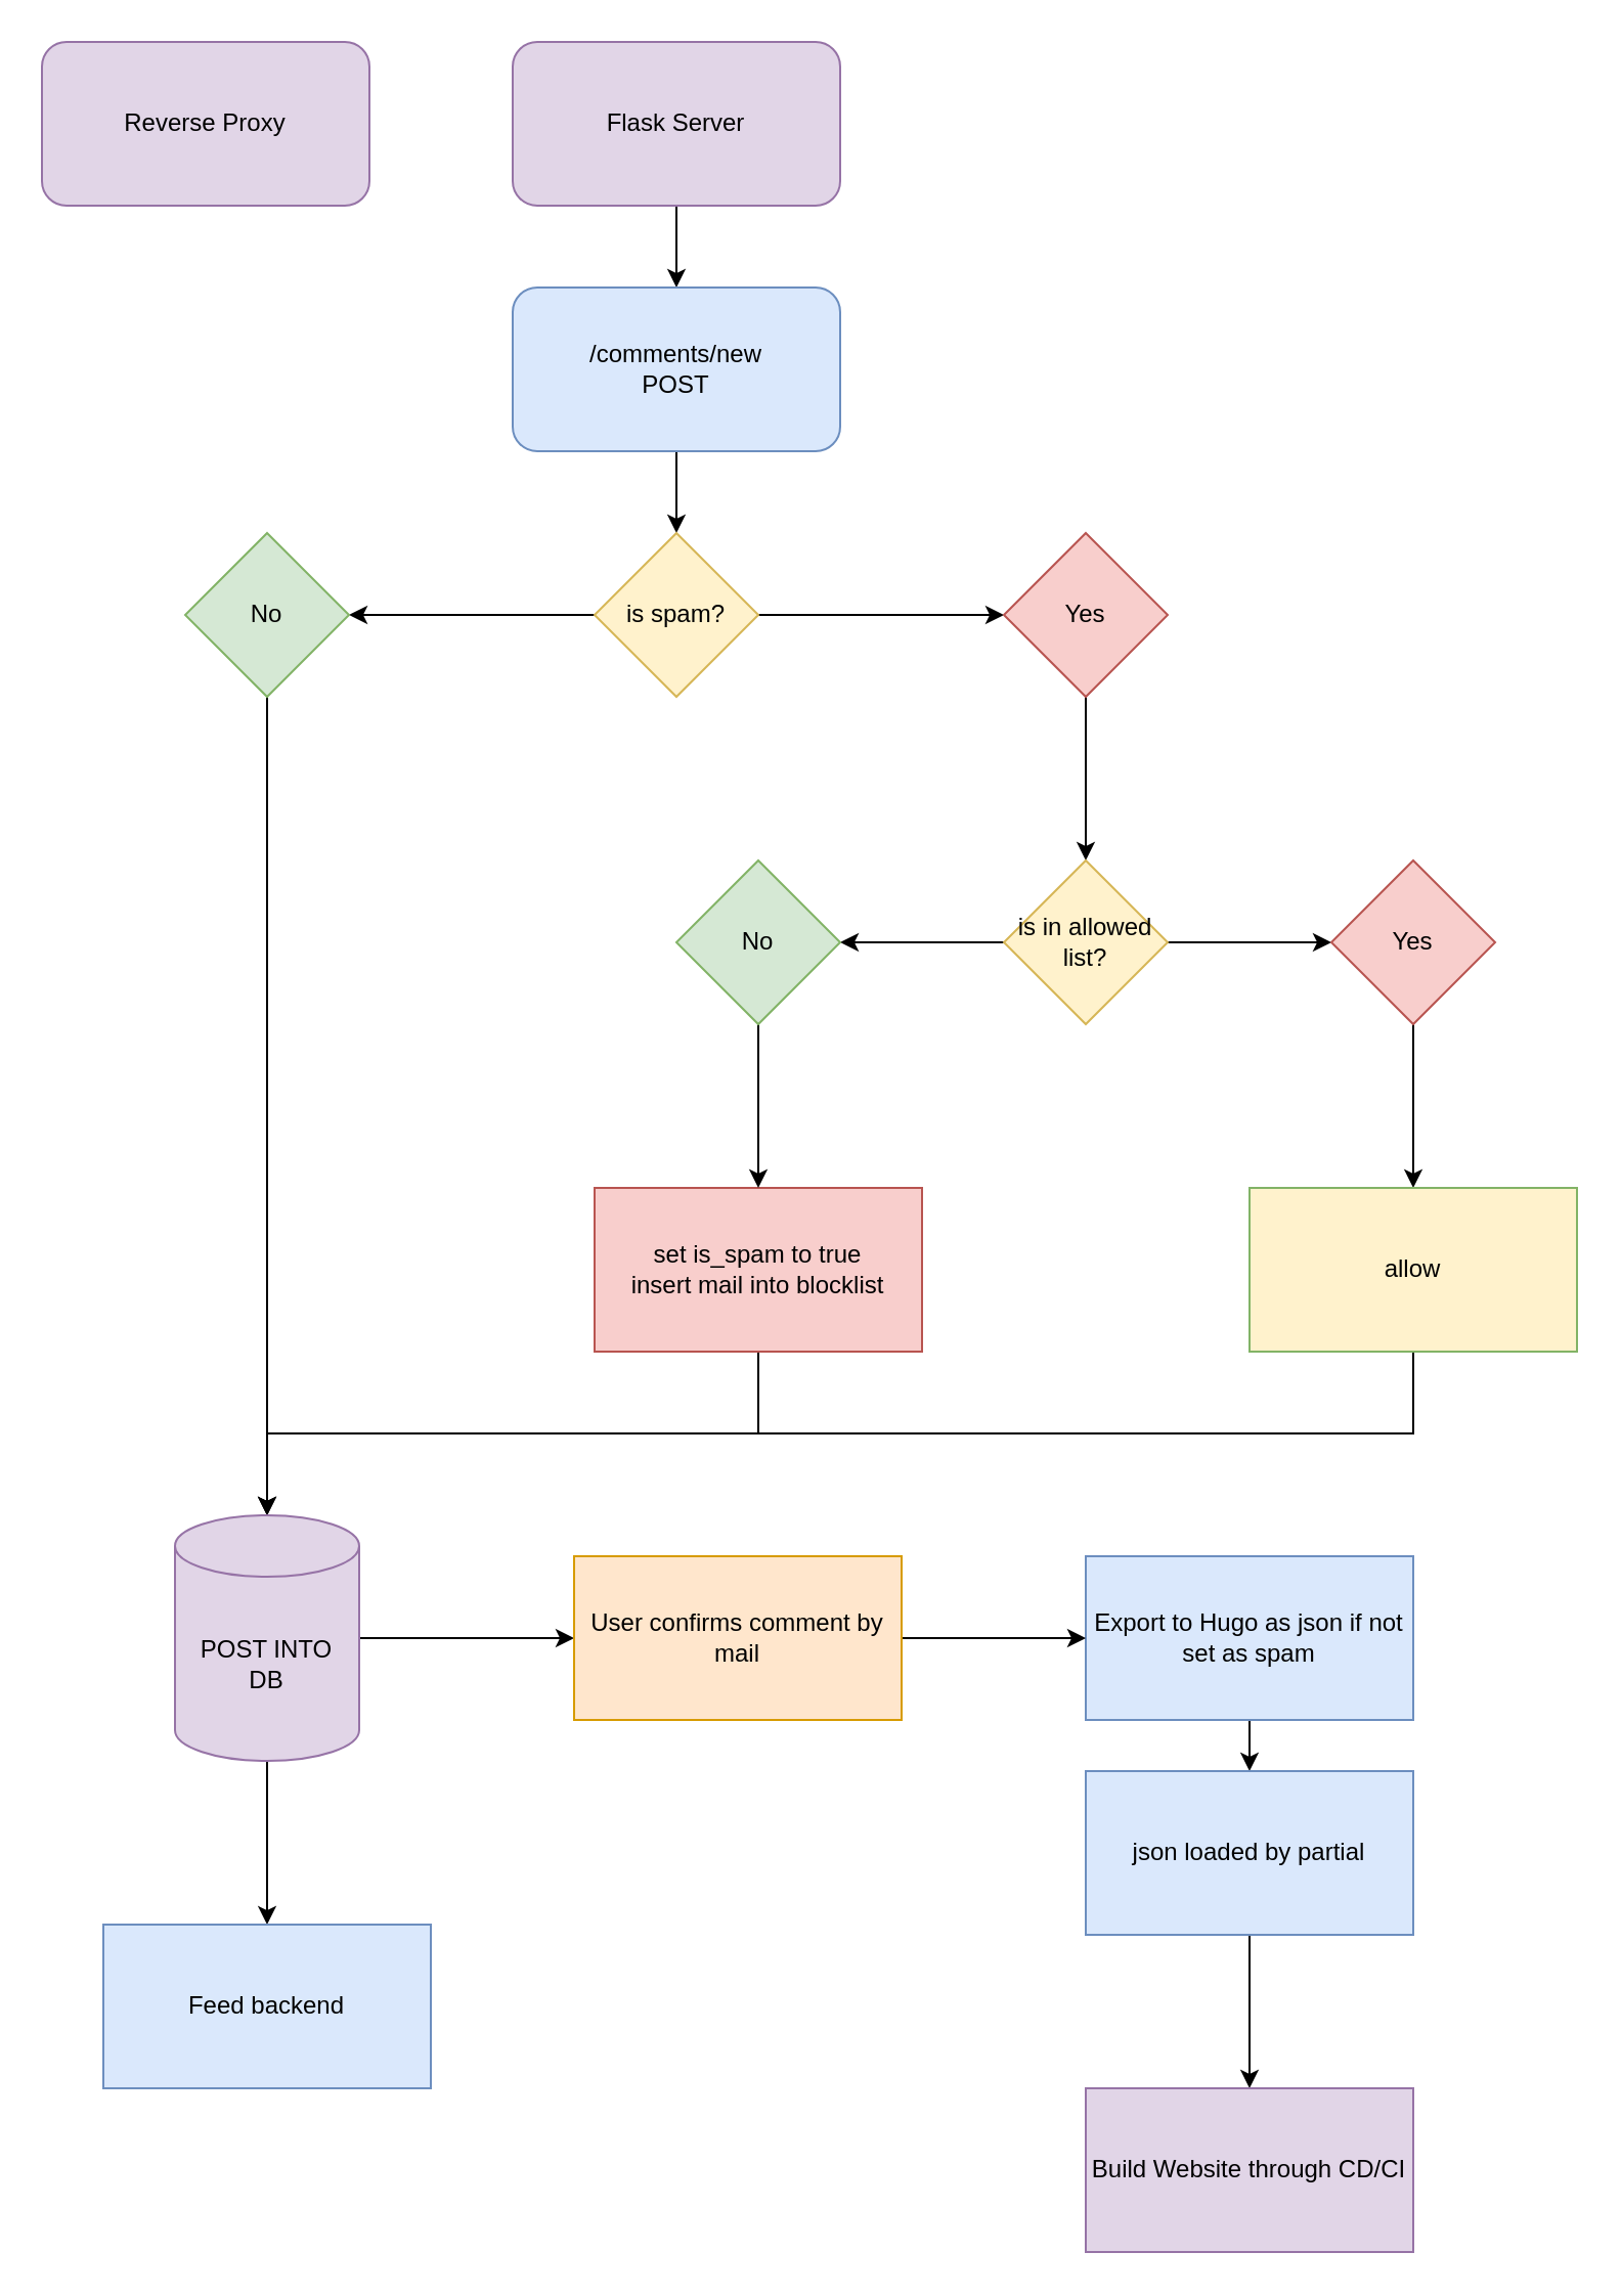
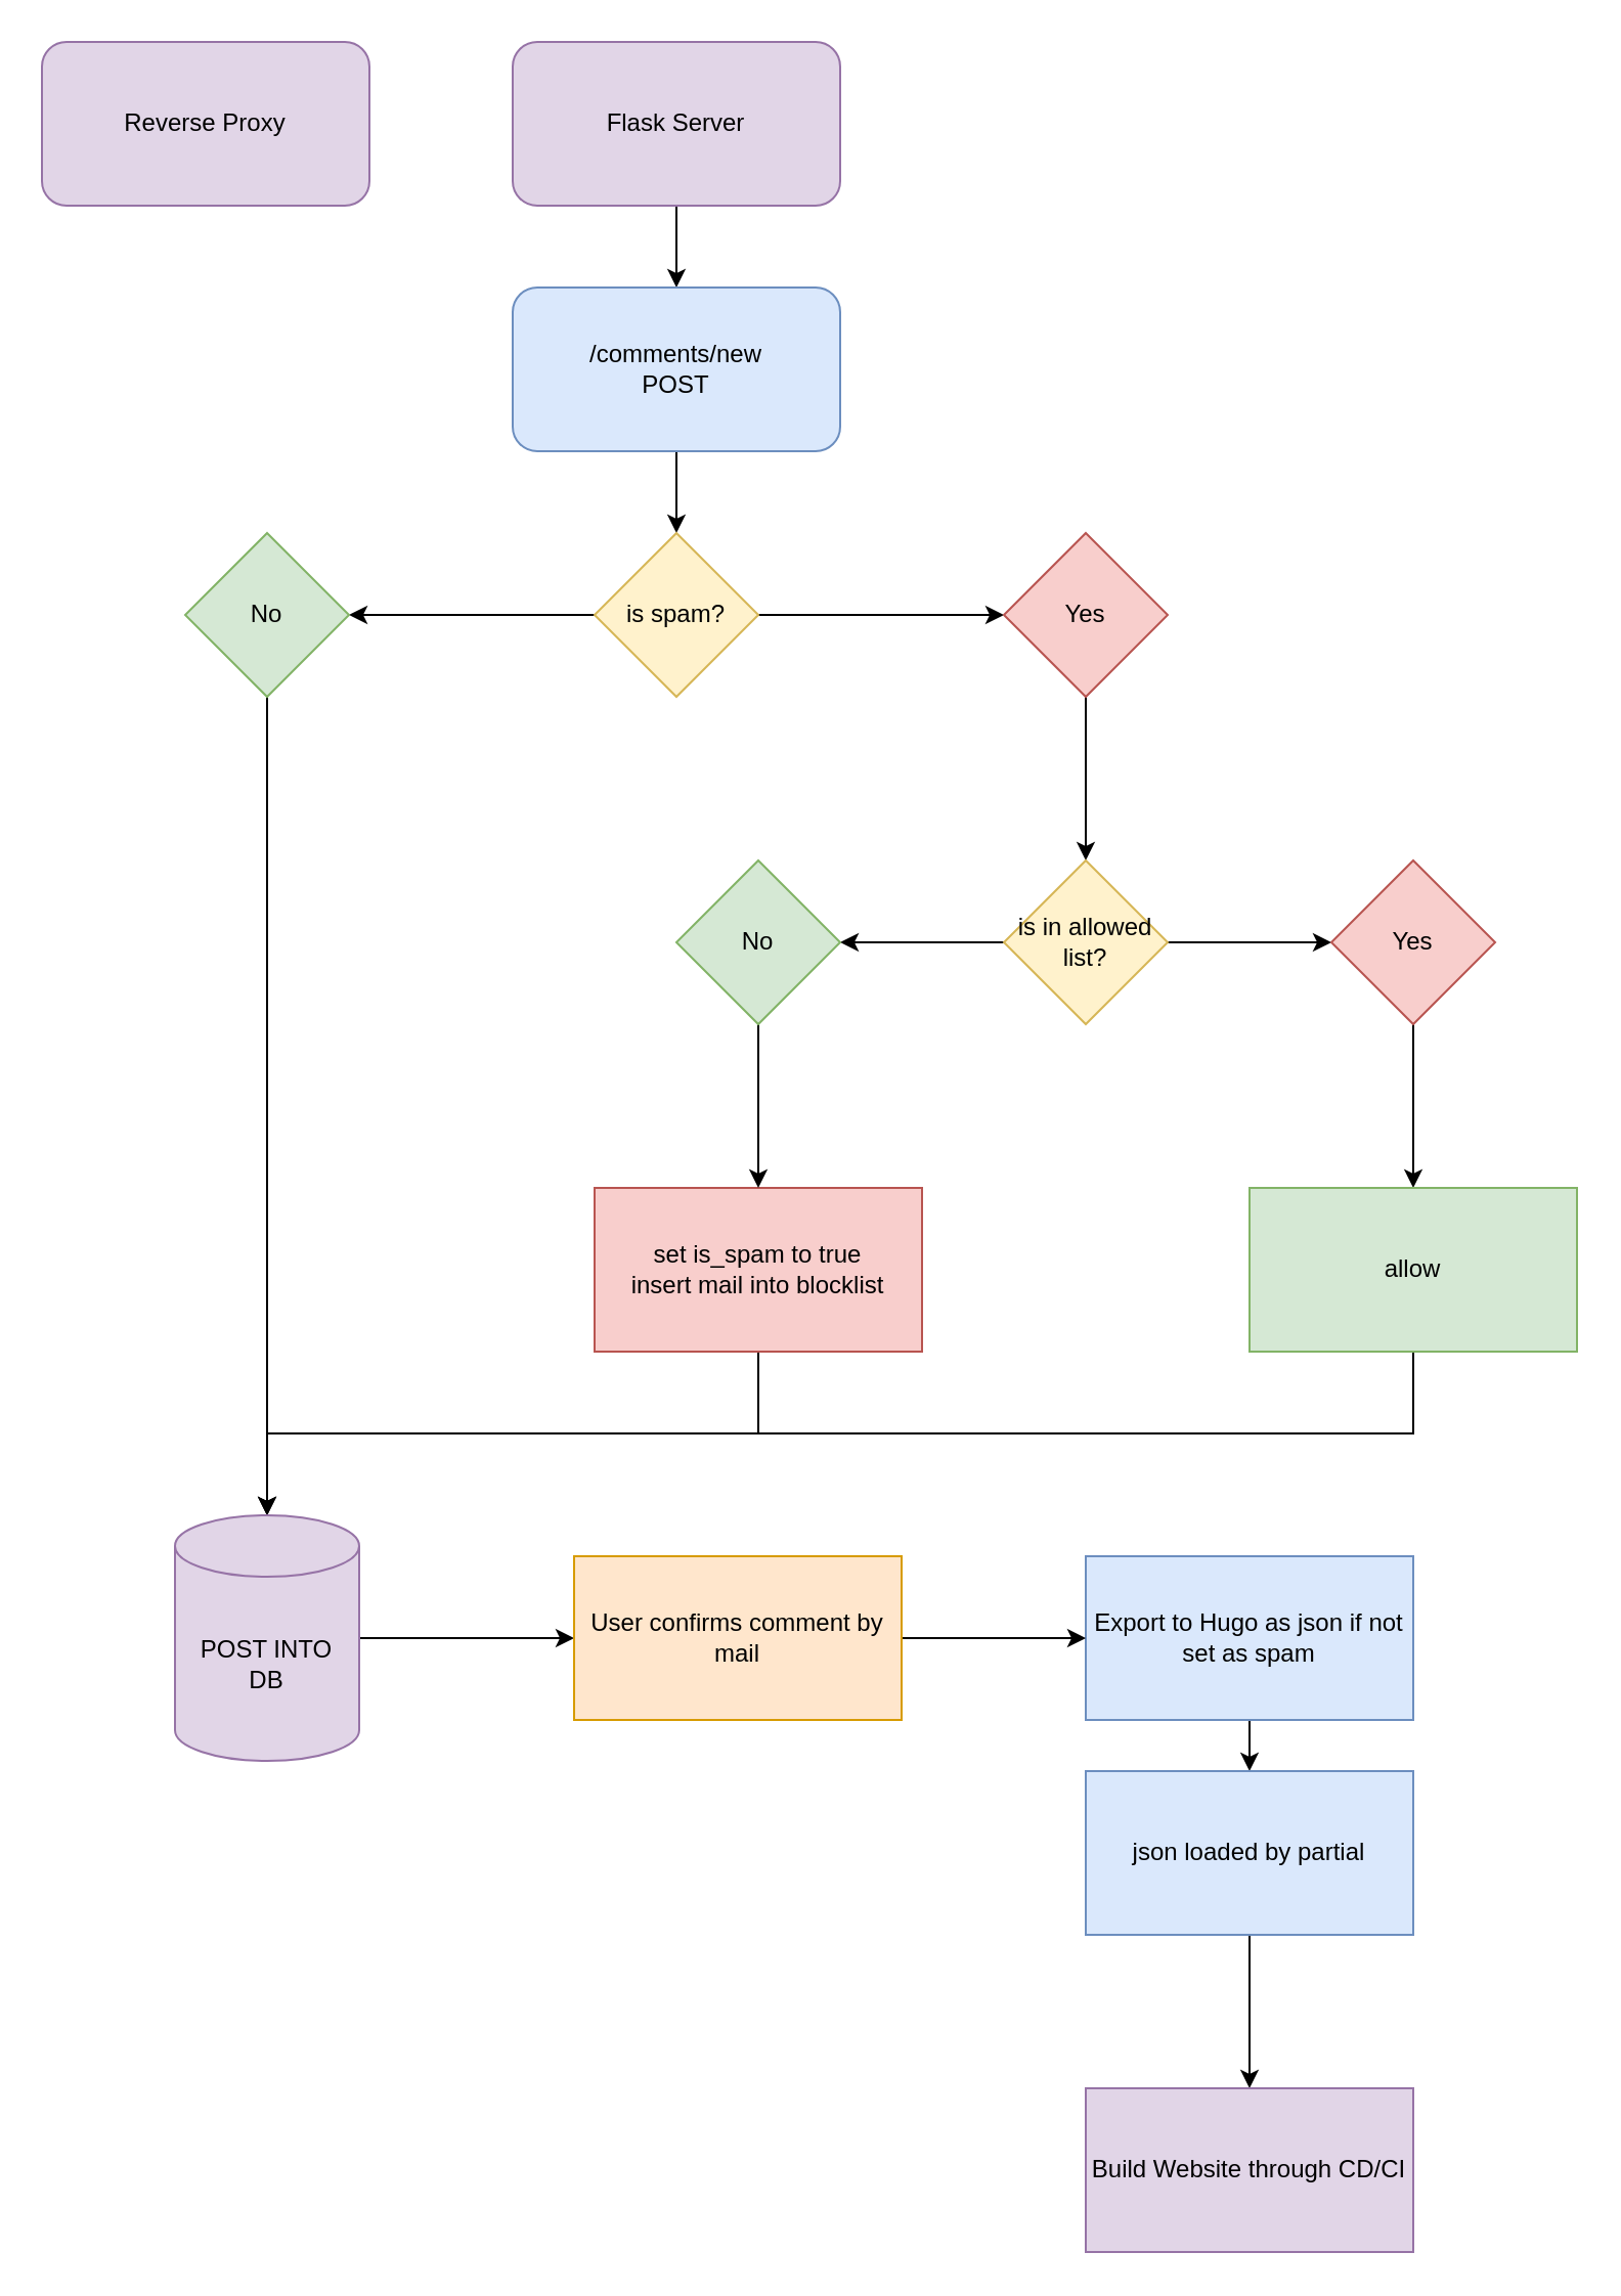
- <mxCell id="24" value="allow" style="rounded=0;whiteSpace=wrap;html=1;fillColor=#fff2cc;strokeColor=#82b366;" vertex="1" parent="1"><mxGeometry x="610" y="580" width="160" height="80" as="geometry" /></mxCell>
+ <mxCell id="24" value="allow" style="rounded=0;whiteSpace=wrap;html=1;fillColor=#d5e8d4;strokeColor=#82b366;" vertex="1" parent="1"><mxGeometry x="610" y="580" width="160" height="80" as="geometry" /></mxCell>
- <mxCell id="25" style="edgeStyle=orthogonalEdgeStyle;rounded=0;orthogonalLoop=1;jettySize=auto;html=1;exitX=0.5;exitY=1;exitDx=0;exitDy=0;exitPerimeter=0;" edge="1" parent="1" source="27" target="30"><mxGeometry relative="1" as="geometry" /></mxCell>
- <mxCell id="30" value="Feed backend" style="rounded=0;whiteSpace=wrap;html=1;fillColor=#dae8fc;strokeColor=#6c8ebf;" vertex="1" parent="1"><mxGeometry x="50" y="940" width="160" height="80" as="geometry" /></mxCell>
